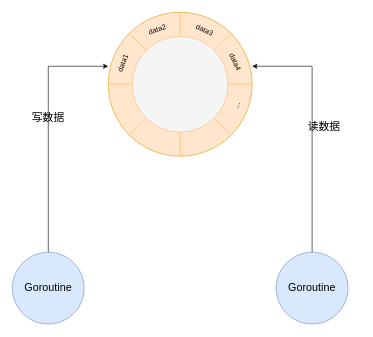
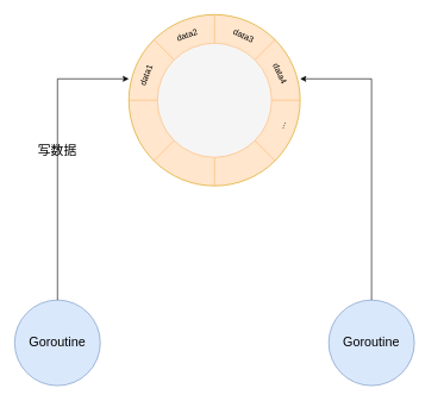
- <mxCell id="5" value="&lt;font style=&quot;font-size: 18px;&quot;&gt;写数据&lt;/font&gt;" style="text;html=1;align=center;verticalAlign=middle;whiteSpace=wrap;rounded=0;" vertex="1" parent="1"><mxGeometry x="20" y="165" width="120" height="60" as="geometry" /></mxCell>
+ <mxCell id="5" value="&lt;font style=&quot;font-size: 18px;&quot;&gt;写数据&lt;/font&gt;" style="text;html=1;align=center;verticalAlign=middle;whiteSpace=wrap;rounded=0;" vertex="1" parent="1"><mxGeometry x="20" width="120" height="60" as="geometry" y="180" /></mxCell>
- <mxCell id="6" value="&lt;font style=&quot;font-size: 18px;&quot;&gt;读数据&lt;/font&gt;" style="text;html=1;align=center;verticalAlign=middle;whiteSpace=wrap;rounded=0;" vertex="1" parent="1"><mxGeometry x="480" width="120" height="60" as="geometry" y="180" /></mxCell>
